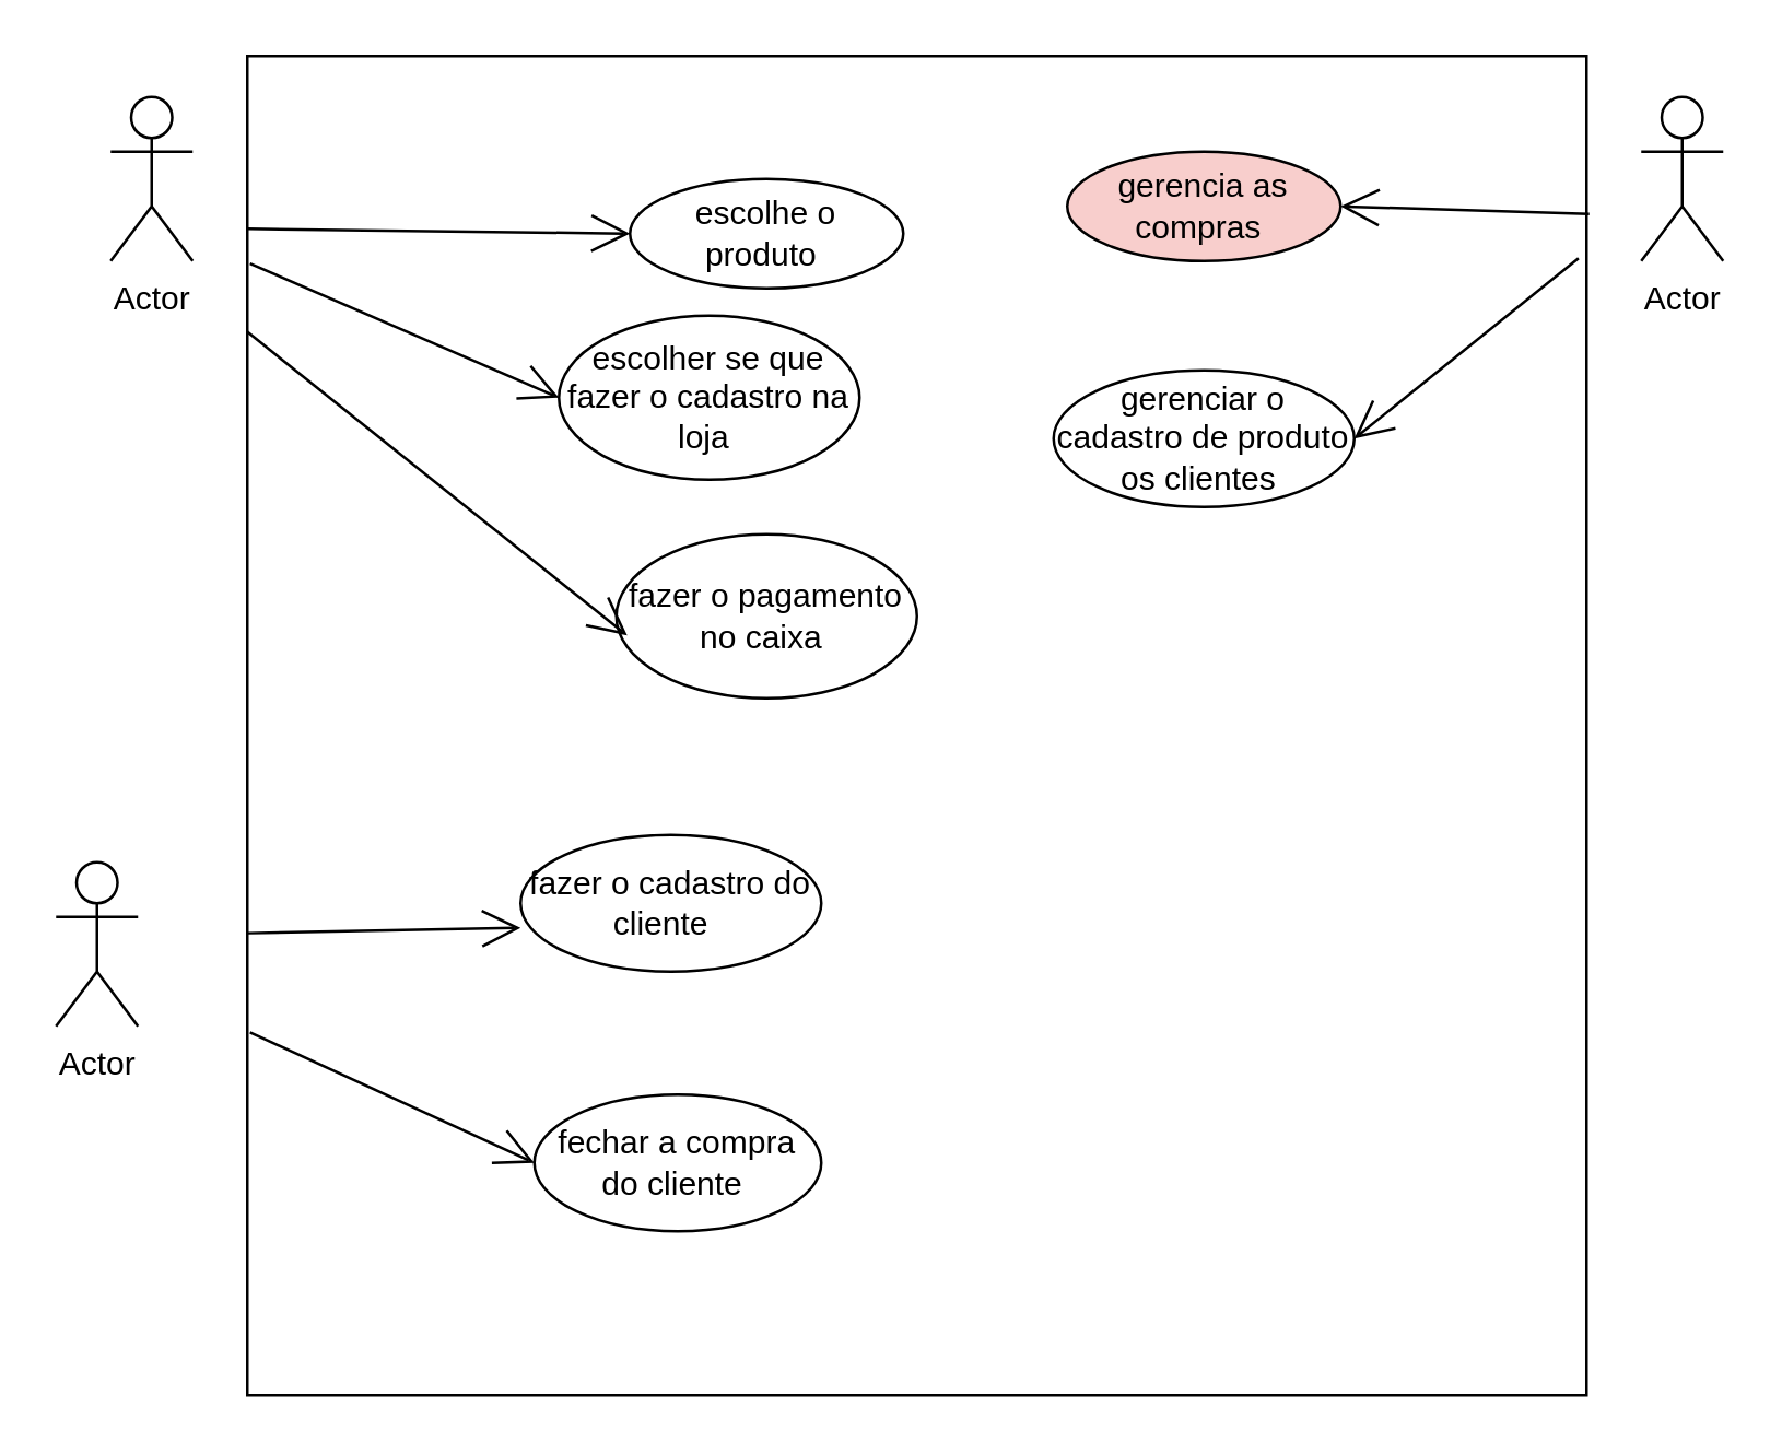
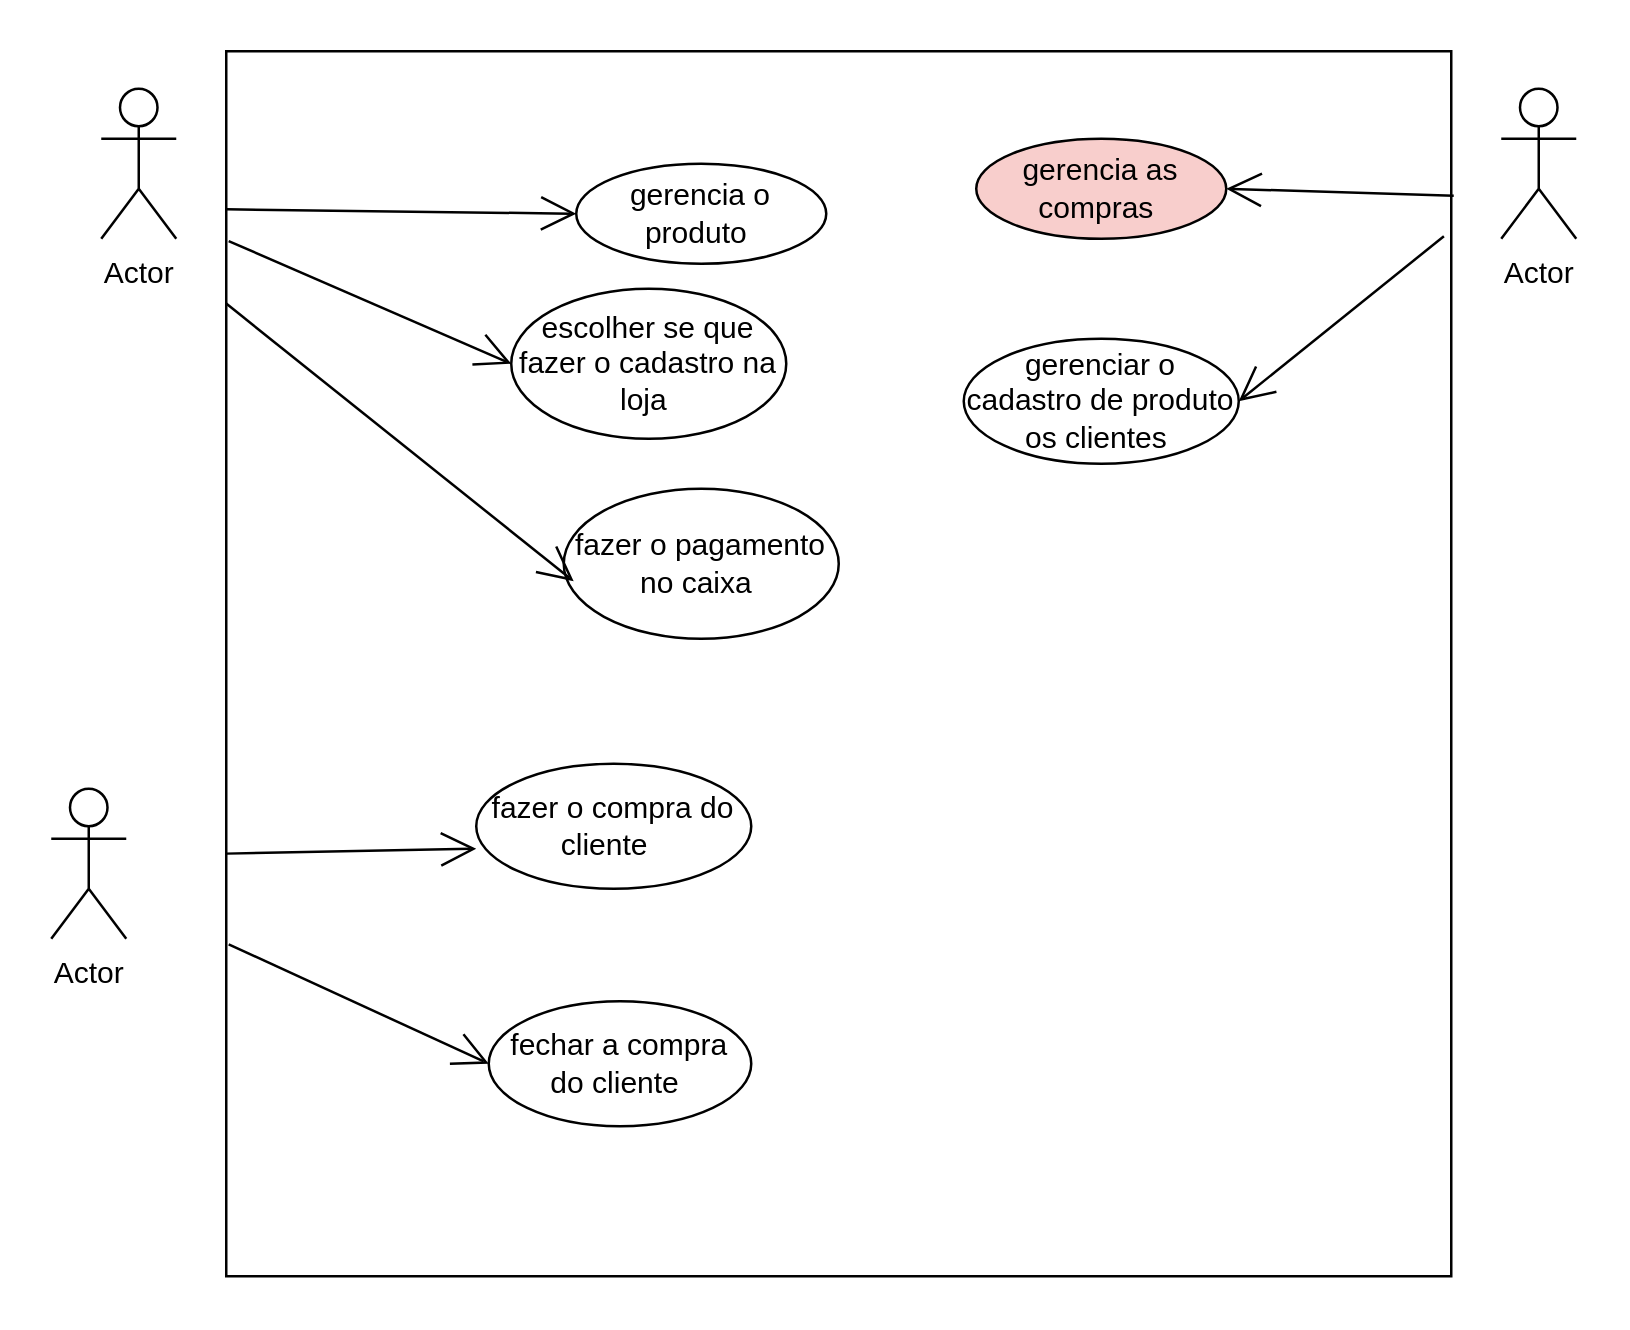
- <mxCell id="4" value="&lt;font style=&quot;vertical-align: inherit;&quot;&gt;&lt;font style=&quot;vertical-align: inherit;&quot;&gt;escolhe o produto&amp;nbsp;&lt;/font&gt;&lt;/font&gt;" style="ellipse;whiteSpace=wrap;html=1;align=center;" vertex="1" parent="1"><mxGeometry x="230" y="65" width="100" height="40" as="geometry" /></mxCell>
+ <mxCell id="4" value="&lt;font style=&quot;vertical-align: inherit;&quot;&gt;&lt;font style=&quot;vertical-align: inherit;&quot;&gt;gerencia o produto&amp;nbsp;&lt;/font&gt;&lt;/font&gt;" style="ellipse;whiteSpace=wrap;html=1;align=center;" vertex="1" parent="1"><mxGeometry x="230" y="65" width="100" height="40" as="geometry" /></mxCell>
- <mxCell id="15" value="&lt;font style=&quot;vertical-align: inherit;&quot;&gt;&lt;font style=&quot;vertical-align: inherit;&quot;&gt;fazer o cadastro do cliente&amp;nbsp;&amp;nbsp;&lt;/font&gt;&lt;/font&gt;" style="ellipse;whiteSpace=wrap;html=1;align=center;" vertex="1" parent="1"><mxGeometry x="190" y="305" width="110" height="50" as="geometry" /></mxCell>
+ <mxCell id="15" value="&lt;font style=&quot;vertical-align: inherit;&quot;&gt;&lt;font style=&quot;vertical-align: inherit;&quot;&gt;fazer o compra do cliente&amp;nbsp;&amp;nbsp;&lt;/font&gt;&lt;/font&gt;" style="ellipse;whiteSpace=wrap;html=1;align=center;" vertex="1" parent="1"><mxGeometry x="190" y="305" width="110" height="50" as="geometry" /></mxCell>
